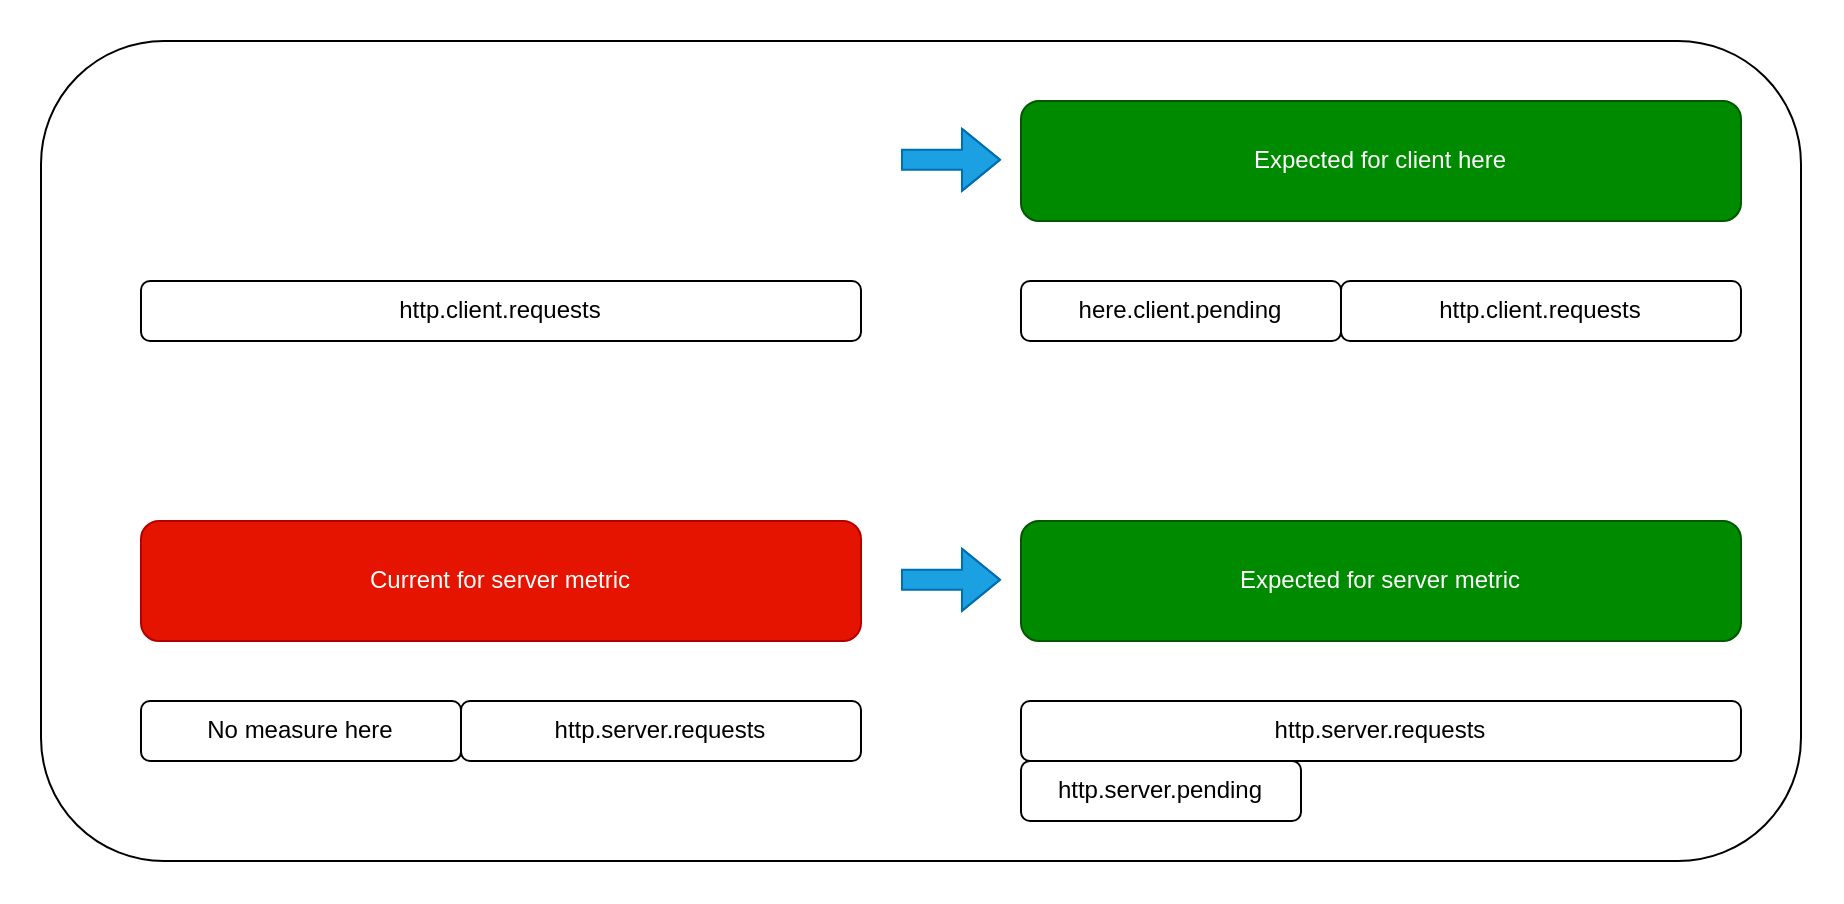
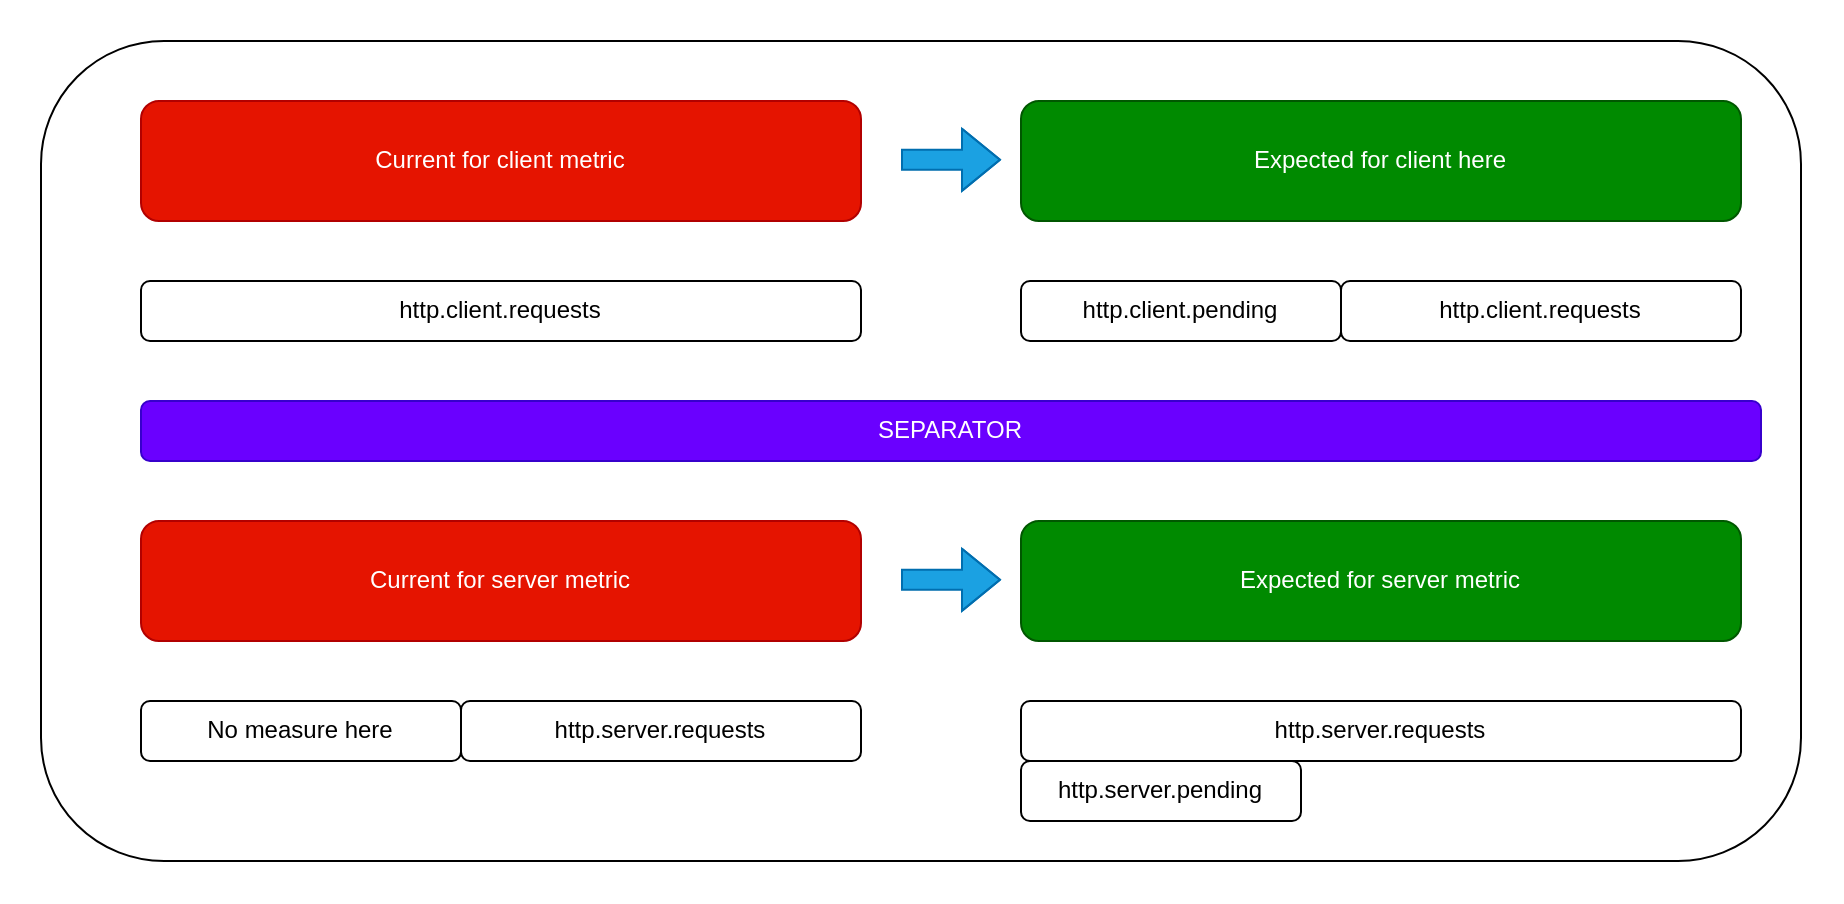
+ <mxCell id="10" value="Current for client metric " style="rounded=1;whiteSpace=wrap;html=1;fillColor=#e51400;fontColor=#ffffff;strokeColor=#B20000;" vertex="1" parent="1"><mxGeometry x="70" y="50" width="360" height="60" as="geometry" /></mxCell>
- <mxCell id="13" value="here.client.pending" style="rounded=1;whiteSpace=wrap;html=1;" vertex="1" parent="1"><mxGeometry x="510" y="140" width="160" height="30" as="geometry" /></mxCell>
+ <mxCell id="13" value="http.client.pending" style="rounded=1;whiteSpace=wrap;html=1;" vertex="1" parent="1"><mxGeometry x="510" y="140" width="160" height="30" as="geometry" /></mxCell>
+ <mxCell id="14" value="SEPARATOR" style="rounded=1;whiteSpace=wrap;html=1;fillColor=#6a00ff;fontColor=#ffffff;strokeColor=#3700CC;" vertex="1" parent="1"><mxGeometry x="70" y="200" width="810" height="30" as="geometry" /></mxCell>
